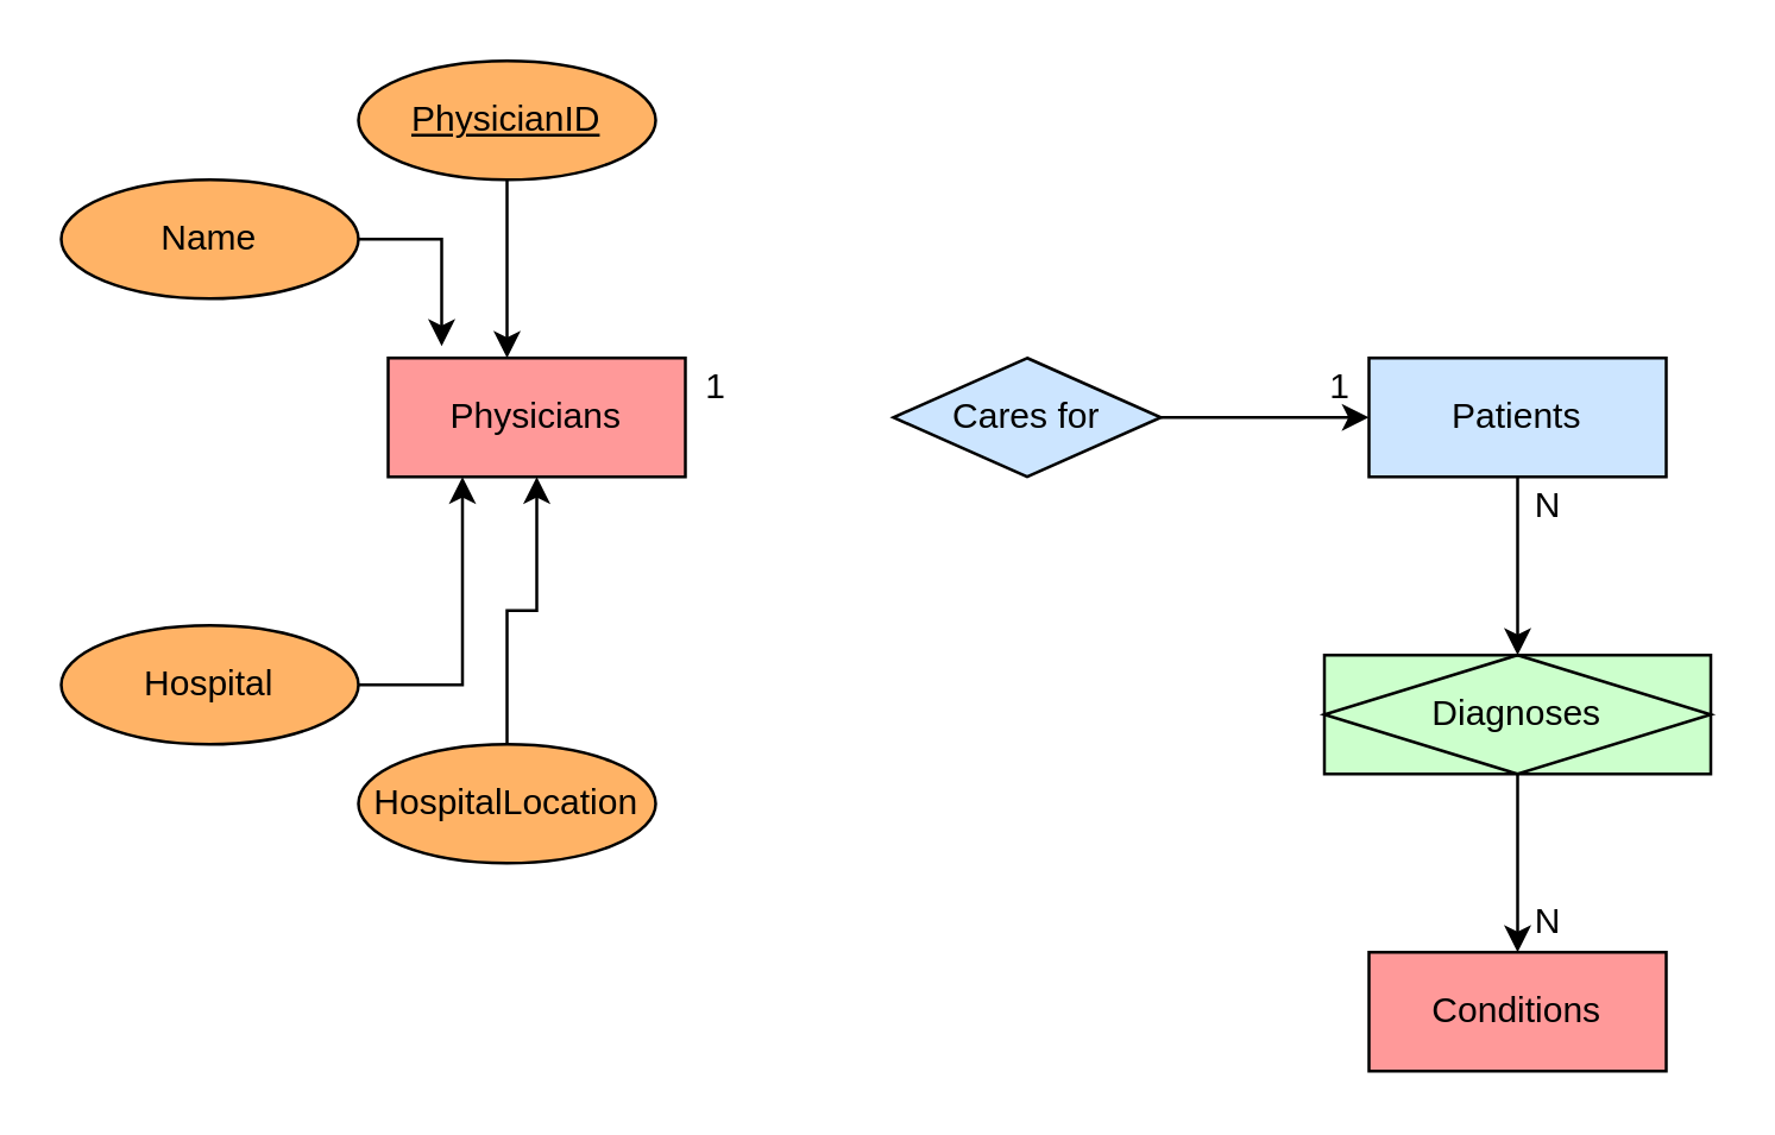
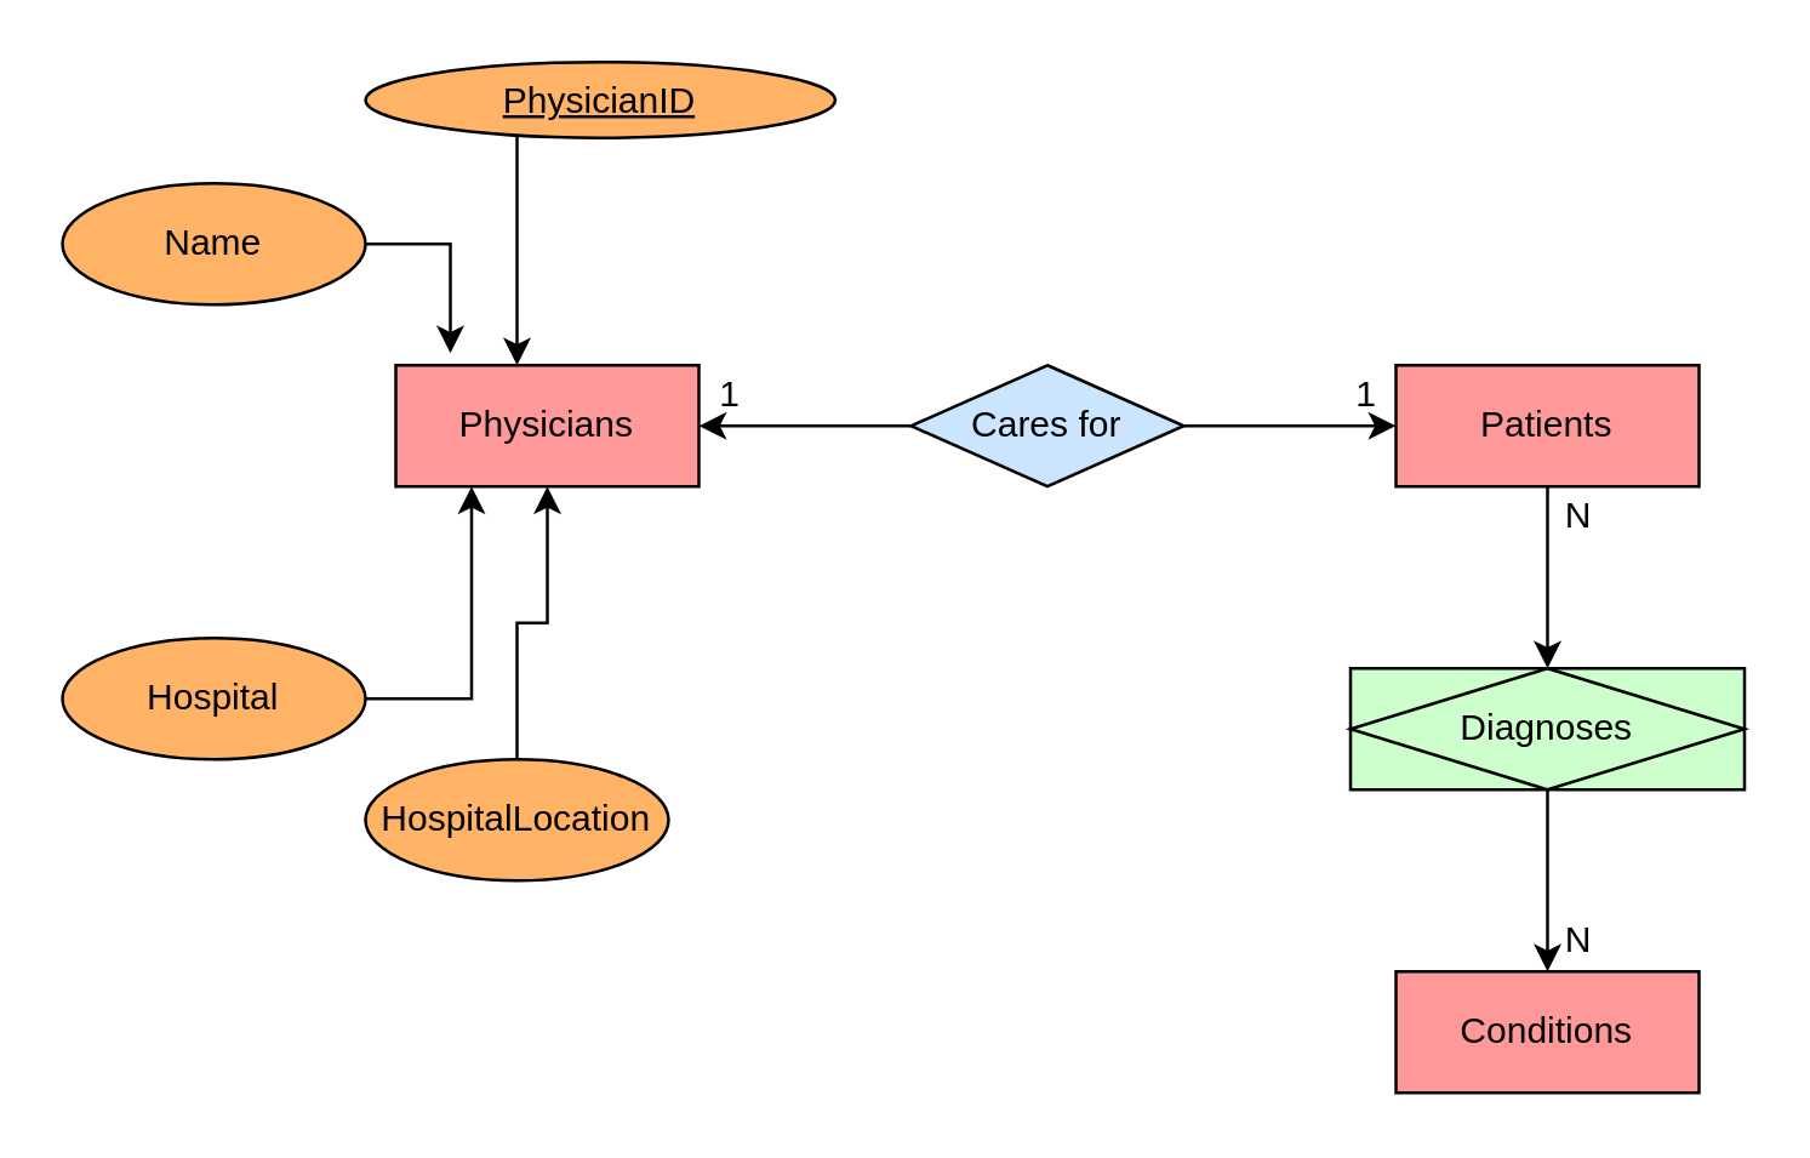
- <mxCell id="16" value="PhysicianID" style="ellipse;whiteSpace=wrap;html=1;align=center;fontStyle=4;fillColor=#FFB366;" vertex="1" parent="1"><mxGeometry x="120" y="20" width="100" height="40" as="geometry" /></mxCell>
+ <mxCell id="16" value="PhysicianID" style="ellipse;whiteSpace=wrap;html=1;align=center;fontStyle=4;fillColor=#FFB366;" vertex="1" parent="1"><mxGeometry x="120" y="20" width="155" height="25" as="geometry" /></mxCell>
+ <mxCell id="6" value="" style="edgeStyle=orthogonalEdgeStyle;rounded=0;orthogonalLoop=1;jettySize=auto;html=1;entryX=1;entryY=0.5;entryDx=0;entryDy=0;fillColor=#FFE6CC;" edge="1" parent="1" source="7" target="2"><mxGeometry relative="1" as="geometry" /></mxCell>
- <mxCell id="4" value="Patients" style="whiteSpace=wrap;html=1;align=center;fillColor=#cce5ff;" vertex="1" parent="1"><mxGeometry x="460" y="120" width="100" height="40" as="geometry" /></mxCell>
+ <mxCell id="4" value="Patients" style="whiteSpace=wrap;html=1;align=center;fillColor=#FF9999;" vertex="1" parent="1"><mxGeometry x="460" y="120" width="100" height="40" as="geometry" /></mxCell>
